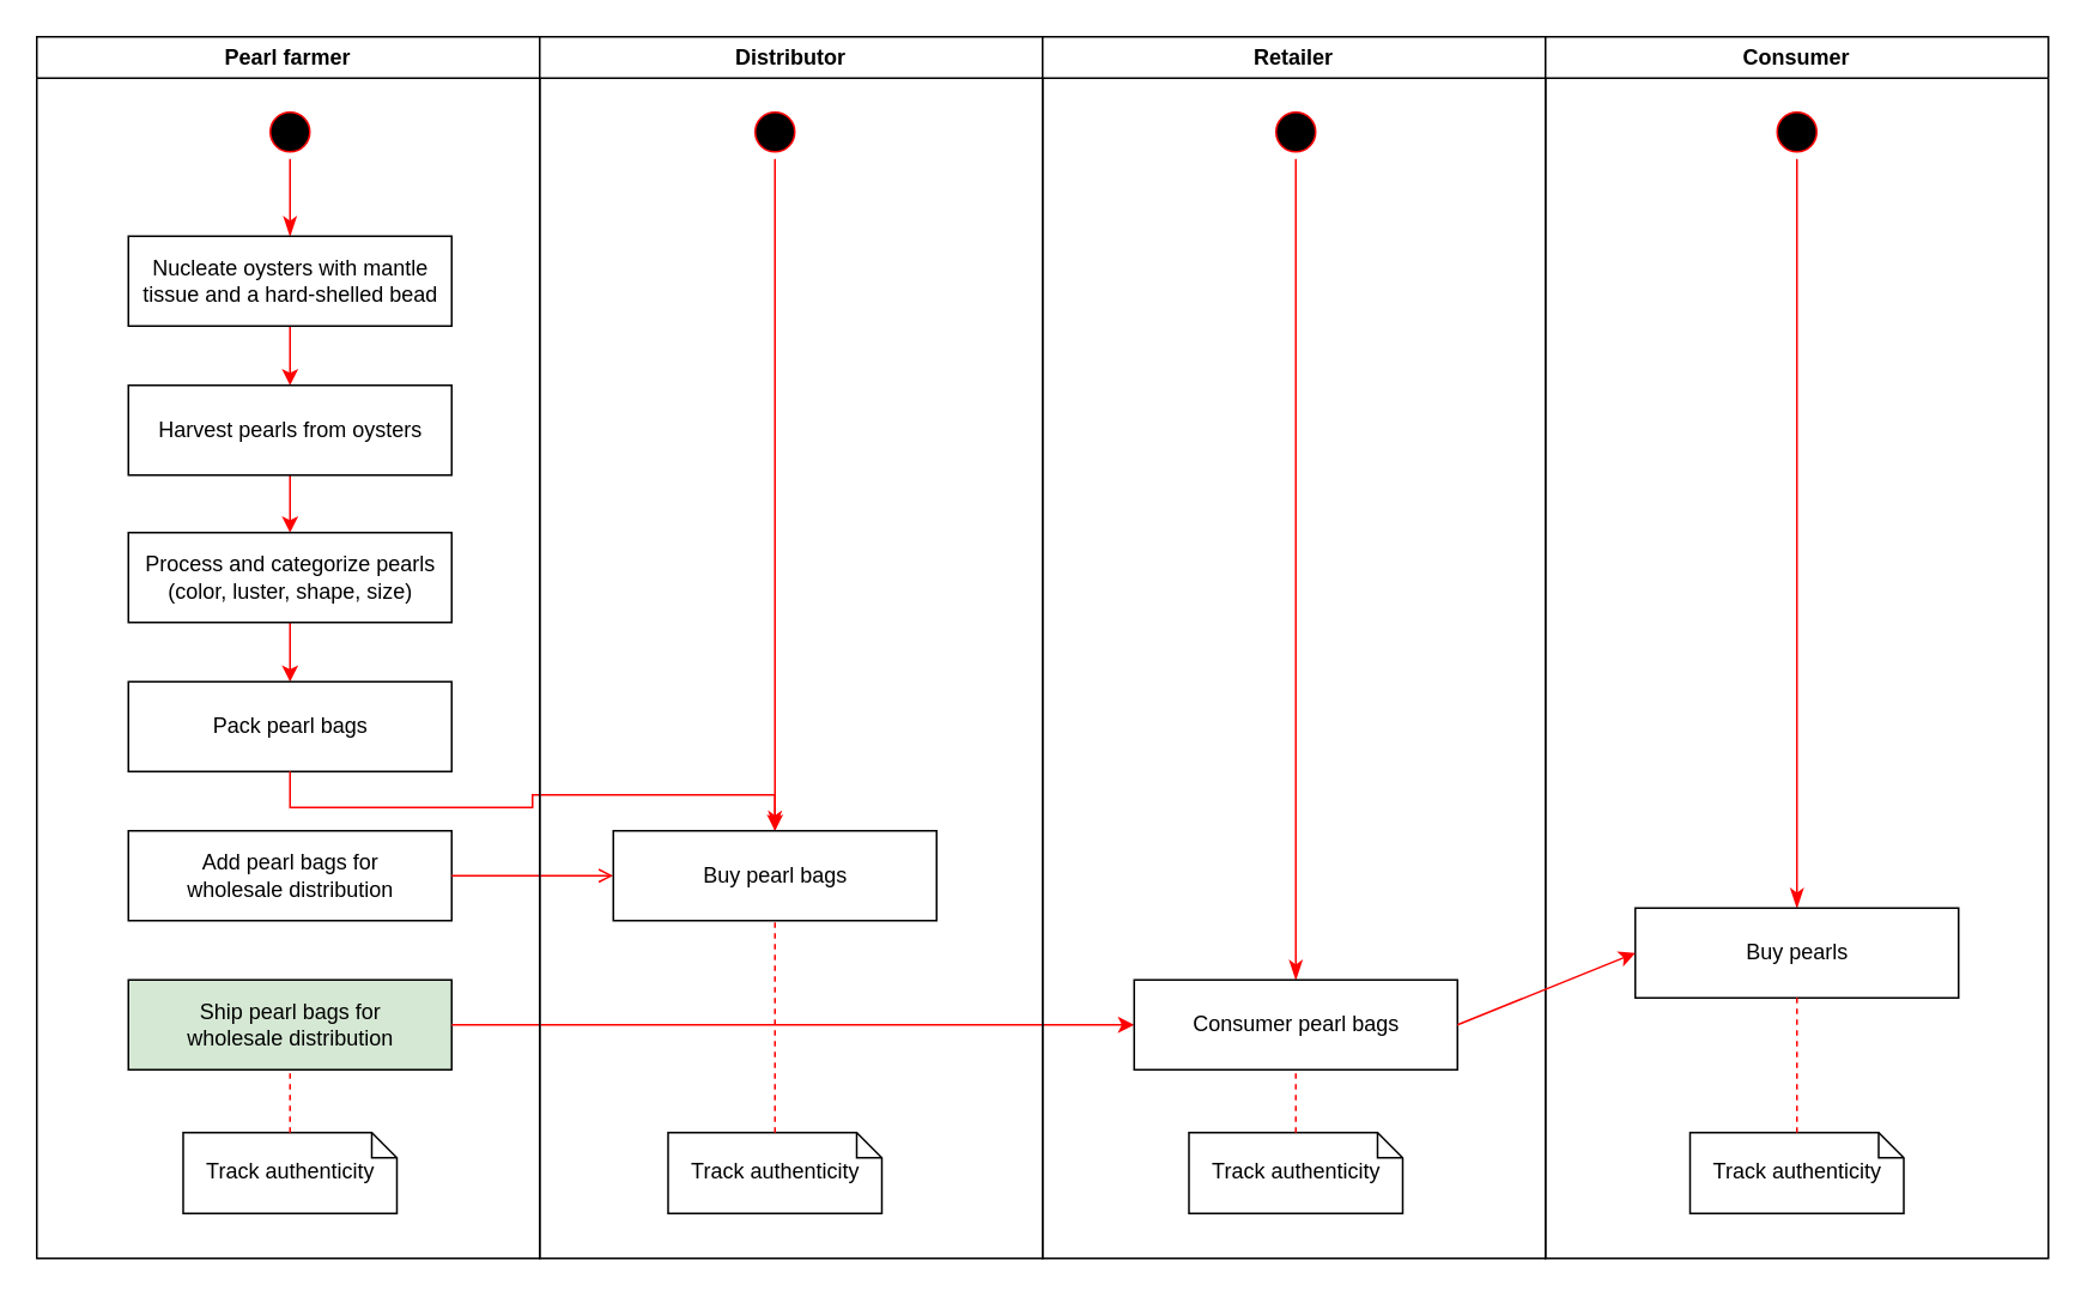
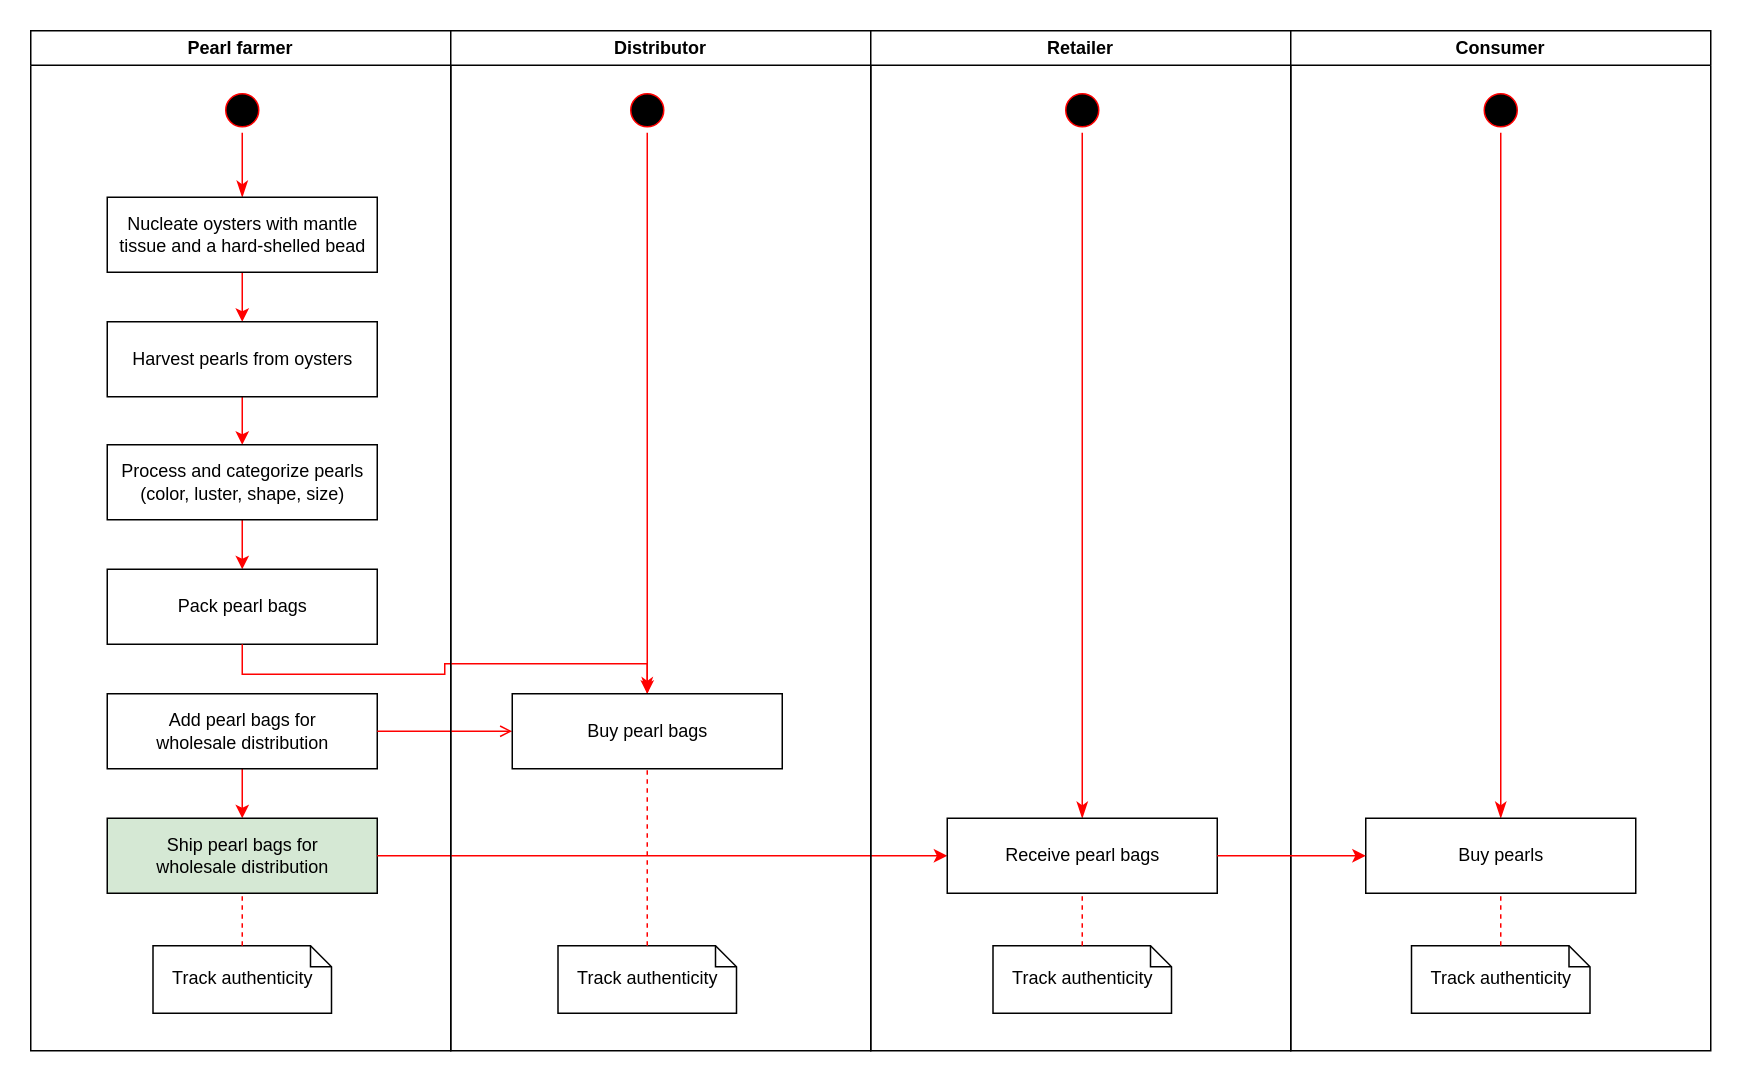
- <mxCell id="36" value="Buy pearls" style="html=1;" parent="33" vertex="1"><mxGeometry x="50" y="485" width="180" height="50" as="geometry" /></mxCell>
+ <mxCell id="36" value="Buy pearls" style="html=1;" parent="33" vertex="1"><mxGeometry x="50" y="525" width="180" height="50" as="geometry" /></mxCell>
+ <mxCell id="12" value="" style="edgeStyle=orthogonalEdgeStyle;rounded=0;orthogonalLoop=1;jettySize=auto;html=1;strokeColor=#FF0000;" parent="3" source="13" target="14" edge="1"><mxGeometry relative="1" as="geometry" /></mxCell>
- <mxCell id="30" value="&lt;span&gt;Consumer pearl bags&lt;/span&gt;" style="html=1;" parent="27" vertex="1"><mxGeometry x="51" y="525" width="180" height="50" as="geometry" /></mxCell>
+ <mxCell id="30" value="&lt;span&gt;Receive pearl bags&lt;/span&gt;" style="html=1;" parent="27" vertex="1"><mxGeometry x="51" y="525" width="180" height="50" as="geometry" /></mxCell>
